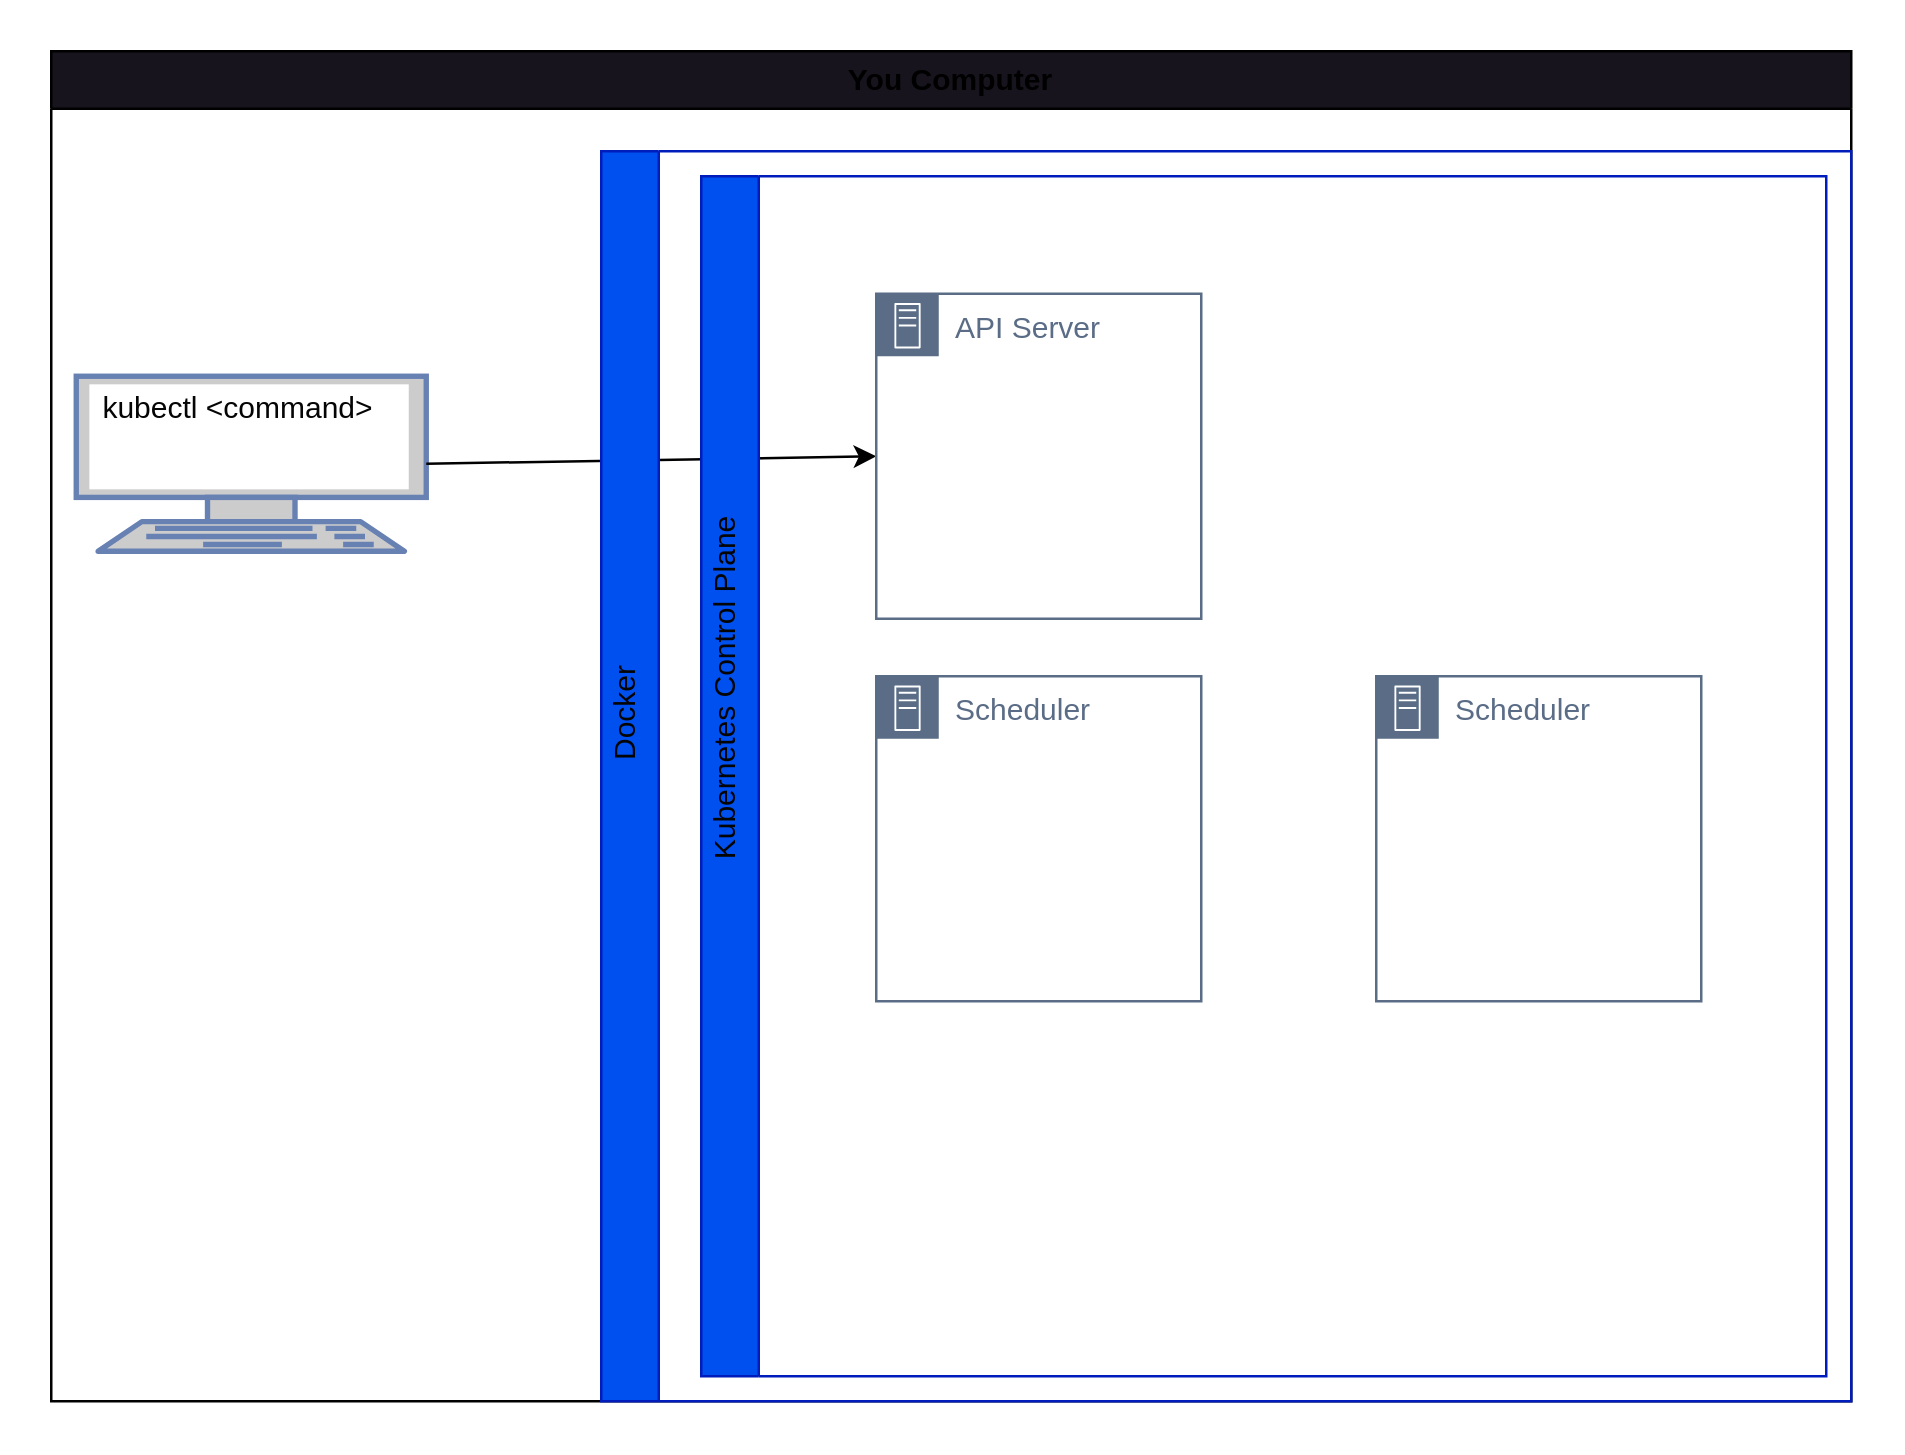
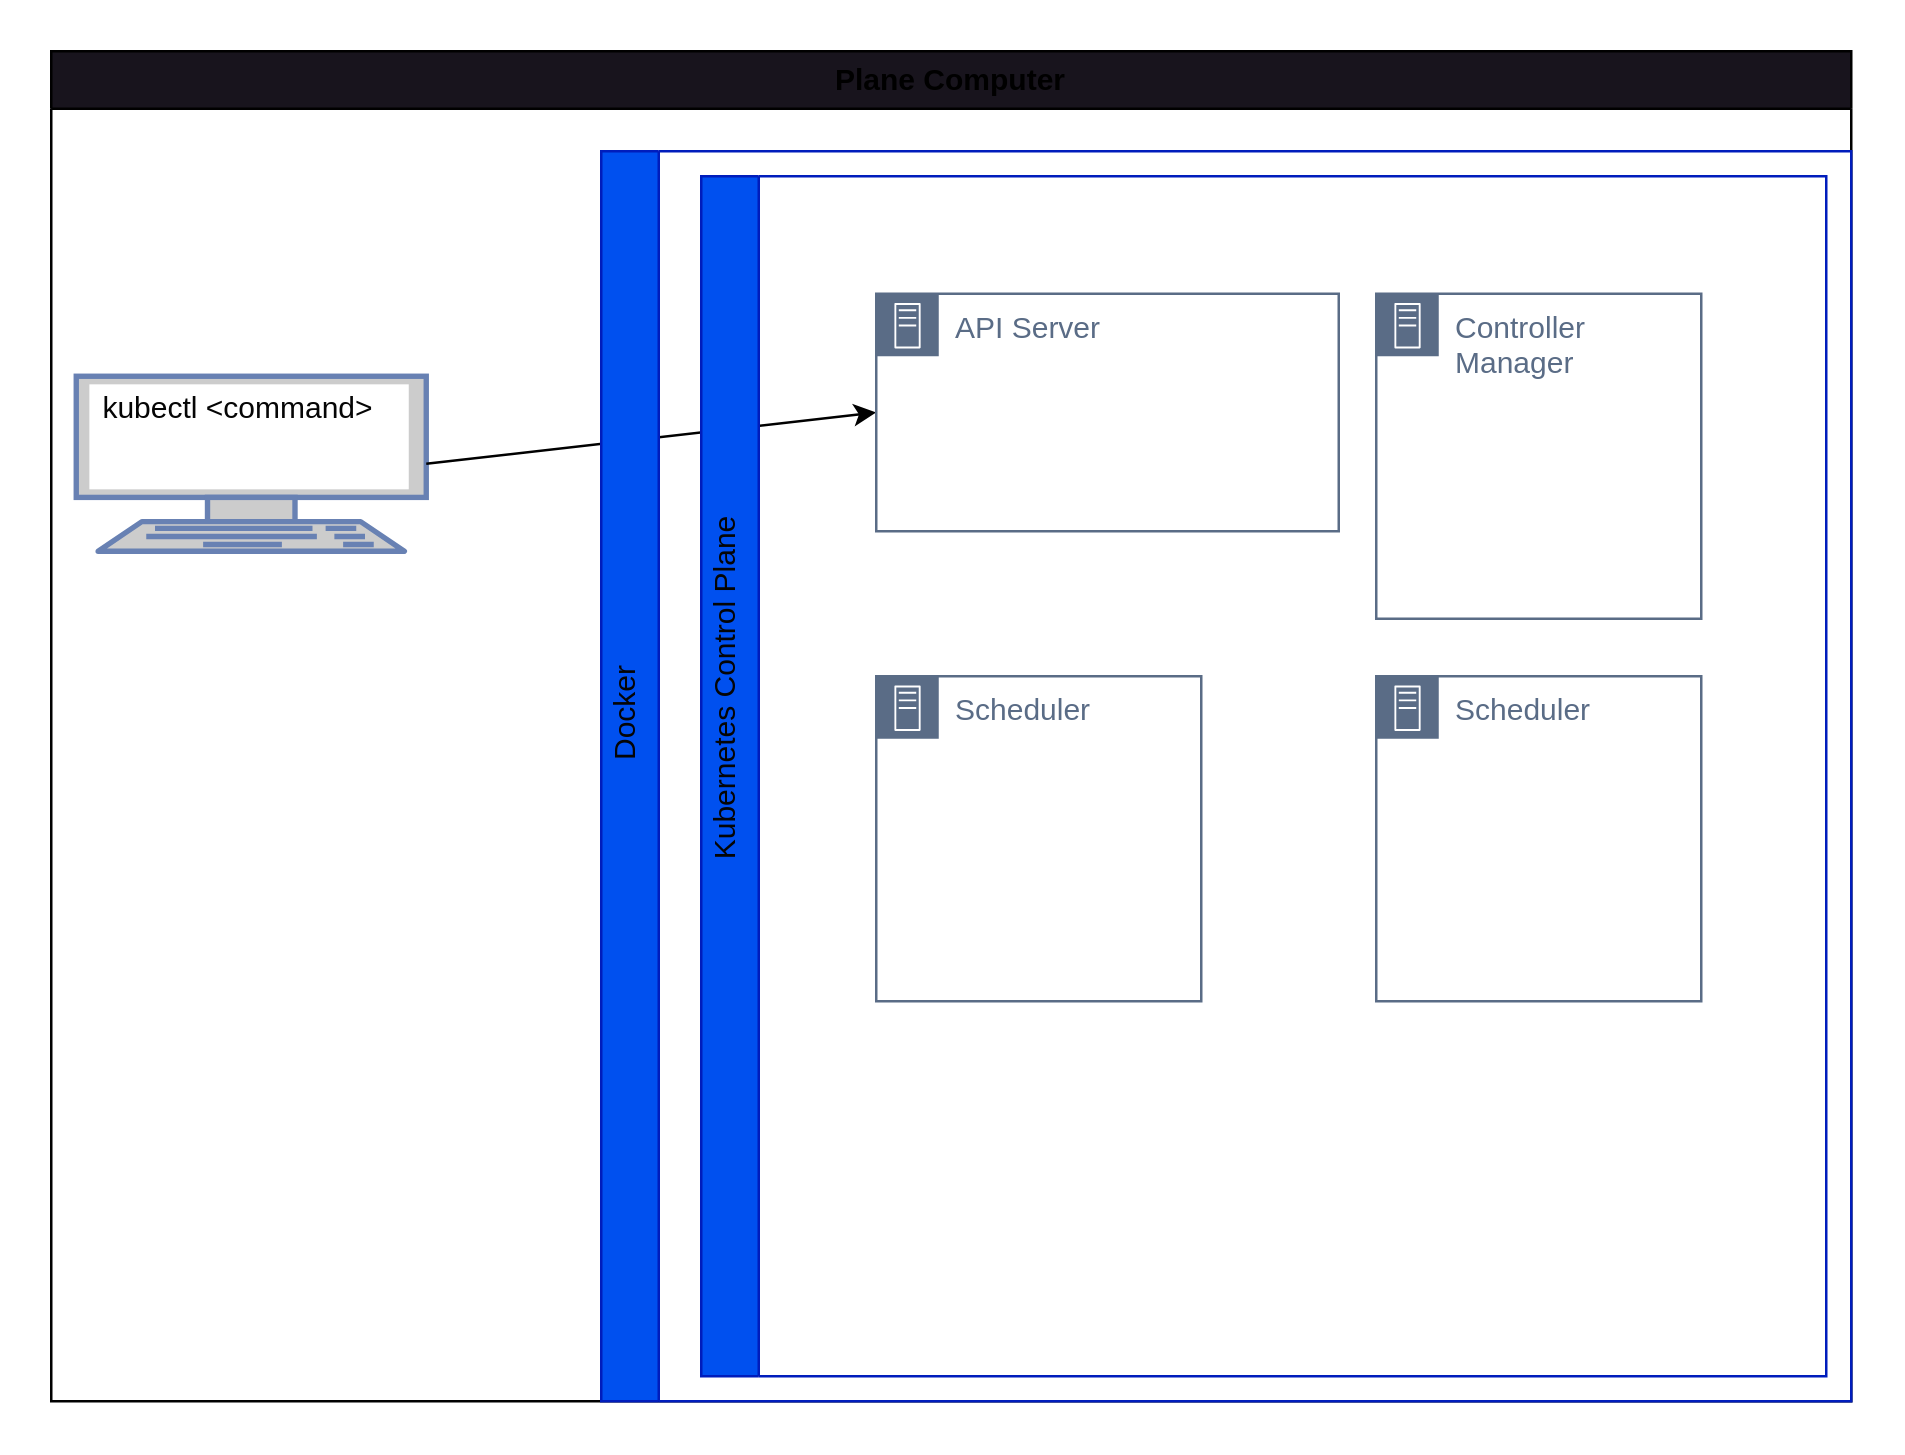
- <mxCell id="2" value="You Computer" style="swimlane;whiteSpace=wrap;html=1;fillColor=#18141D;" vertex="1" parent="1"><mxGeometry x="20" y="20" width="720" height="540" as="geometry" /></mxCell>
+ <mxCell id="2" value="Plane Computer" style="swimlane;whiteSpace=wrap;html=1;fillColor=#18141D;" vertex="1" parent="1"><mxGeometry x="20" y="20" width="720" height="540" as="geometry" /></mxCell>
- <mxCell id="12" value="API Server&lt;br&gt;" style="points=[[0,0],[0.25,0],[0.5,0],[0.75,0],[1,0],[1,0.25],[1,0.5],[1,0.75],[1,1],[0.75,1],[0.5,1],[0.25,1],[0,1],[0,0.75],[0,0.5],[0,0.25]];outlineConnect=0;gradientColor=none;html=1;whiteSpace=wrap;fontSize=12;fontStyle=0;container=1;pointerEvents=0;collapsible=0;recursiveResize=0;shape=mxgraph.aws4.group;grIcon=mxgraph.aws4.group_on_premise;strokeColor=#5A6C86;fillColor=none;verticalAlign=top;align=left;spacingLeft=30;fontColor=#5A6C86;dashed=0;" vertex="1" parent="9"><mxGeometry x="70" y="47" width="130" height="130" as="geometry" /></mxCell>
+ <mxCell id="12" value="API Server&lt;br&gt;" style="points=[[0,0],[0.25,0],[0.5,0],[0.75,0],[1,0],[1,0.25],[1,0.5],[1,0.75],[1,1],[0.75,1],[0.5,1],[0.25,1],[0,1],[0,0.75],[0,0.5],[0,0.25]];outlineConnect=0;gradientColor=none;html=1;whiteSpace=wrap;fontSize=12;fontStyle=0;container=1;pointerEvents=0;collapsible=0;recursiveResize=0;shape=mxgraph.aws4.group;grIcon=mxgraph.aws4.group_on_premise;strokeColor=#5A6C86;fillColor=none;verticalAlign=top;align=left;spacingLeft=30;fontColor=#5A6C86;dashed=0;" vertex="1" parent="9"><mxGeometry x="70" y="47" width="185" height="95" as="geometry" /></mxCell>
+ <mxCell id="10" value="Controller Manager" style="points=[[0,0],[0.25,0],[0.5,0],[0.75,0],[1,0],[1,0.25],[1,0.5],[1,0.75],[1,1],[0.75,1],[0.5,1],[0.25,1],[0,1],[0,0.75],[0,0.5],[0,0.25]];outlineConnect=0;gradientColor=none;html=1;whiteSpace=wrap;fontSize=12;fontStyle=0;container=1;pointerEvents=0;collapsible=0;recursiveResize=0;shape=mxgraph.aws4.group;grIcon=mxgraph.aws4.group_on_premise;strokeColor=#5A6C86;fillColor=none;verticalAlign=top;align=left;spacingLeft=30;fontColor=#5A6C86;dashed=0;" vertex="1" parent="9"><mxGeometry x="270" y="47" width="130" height="130" as="geometry" /></mxCell>
